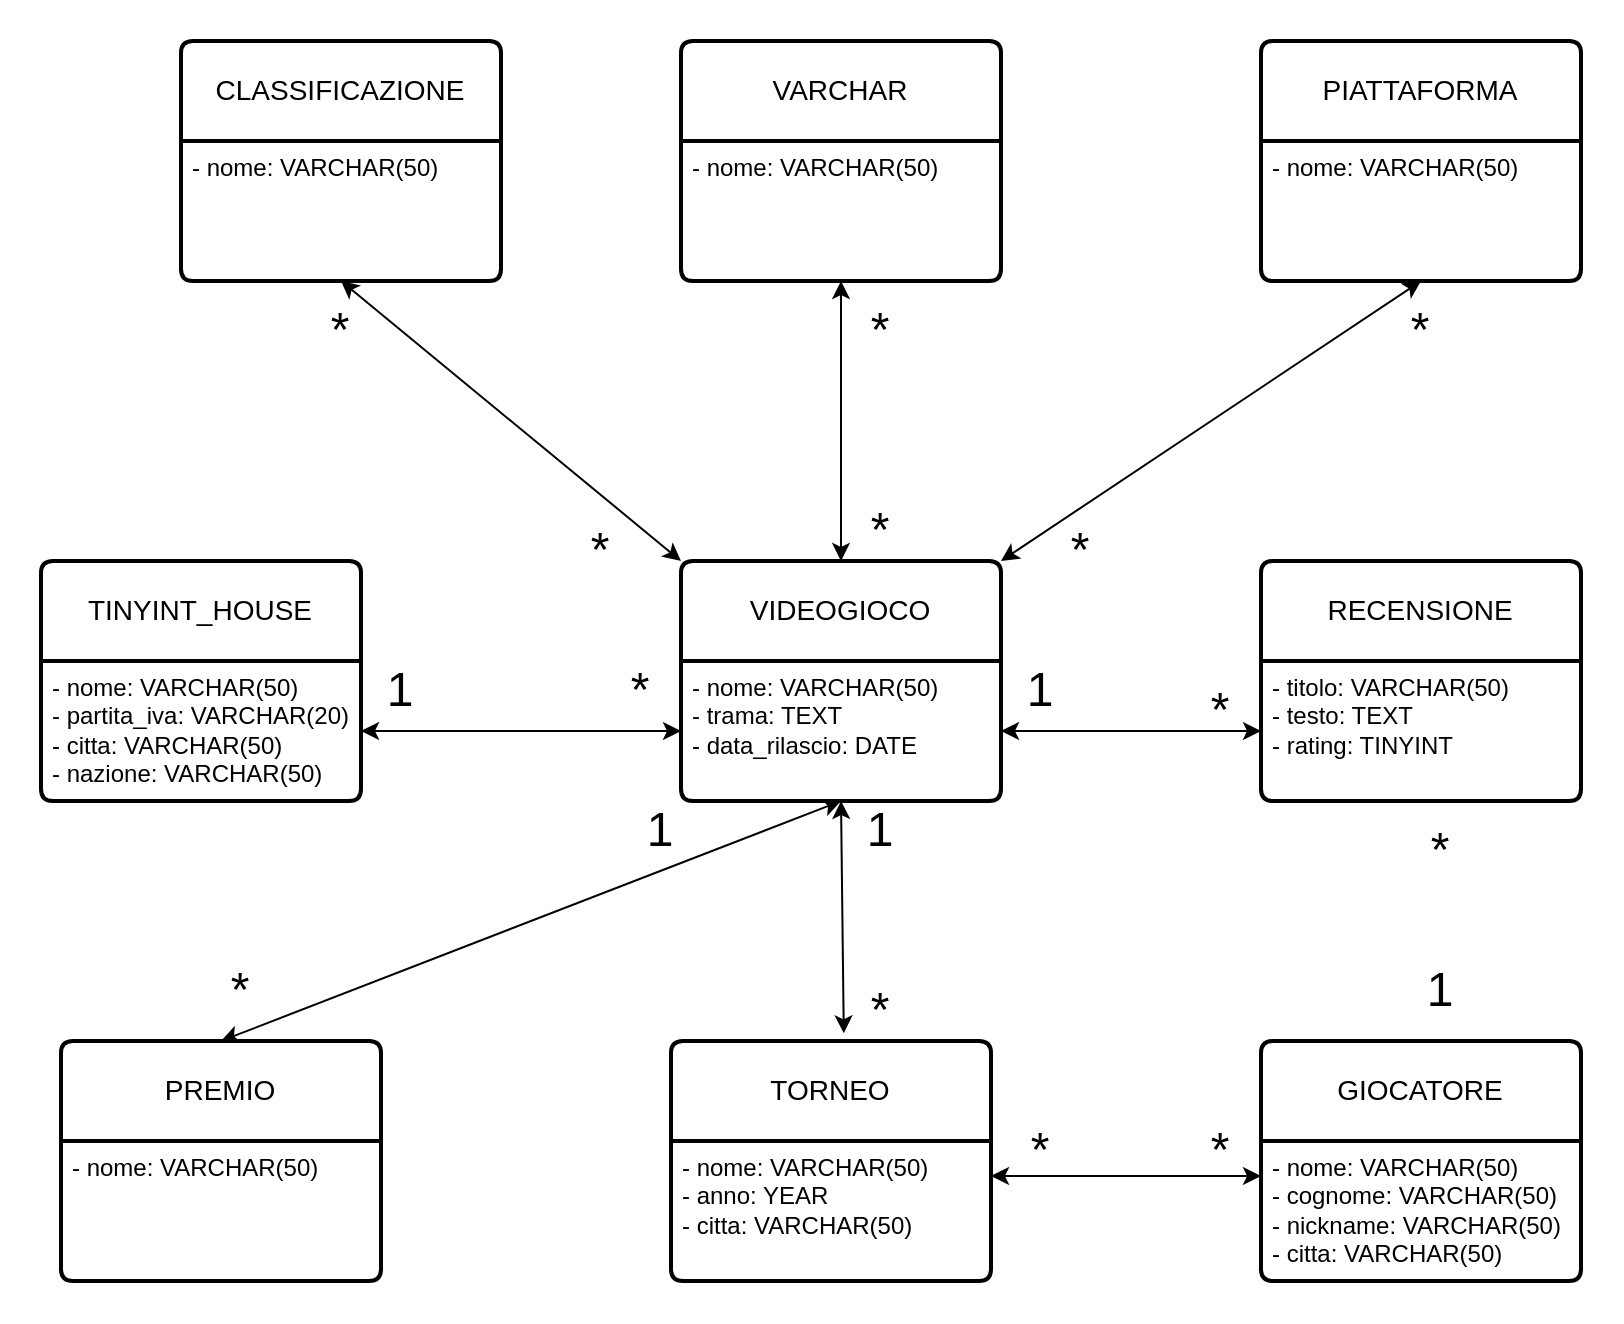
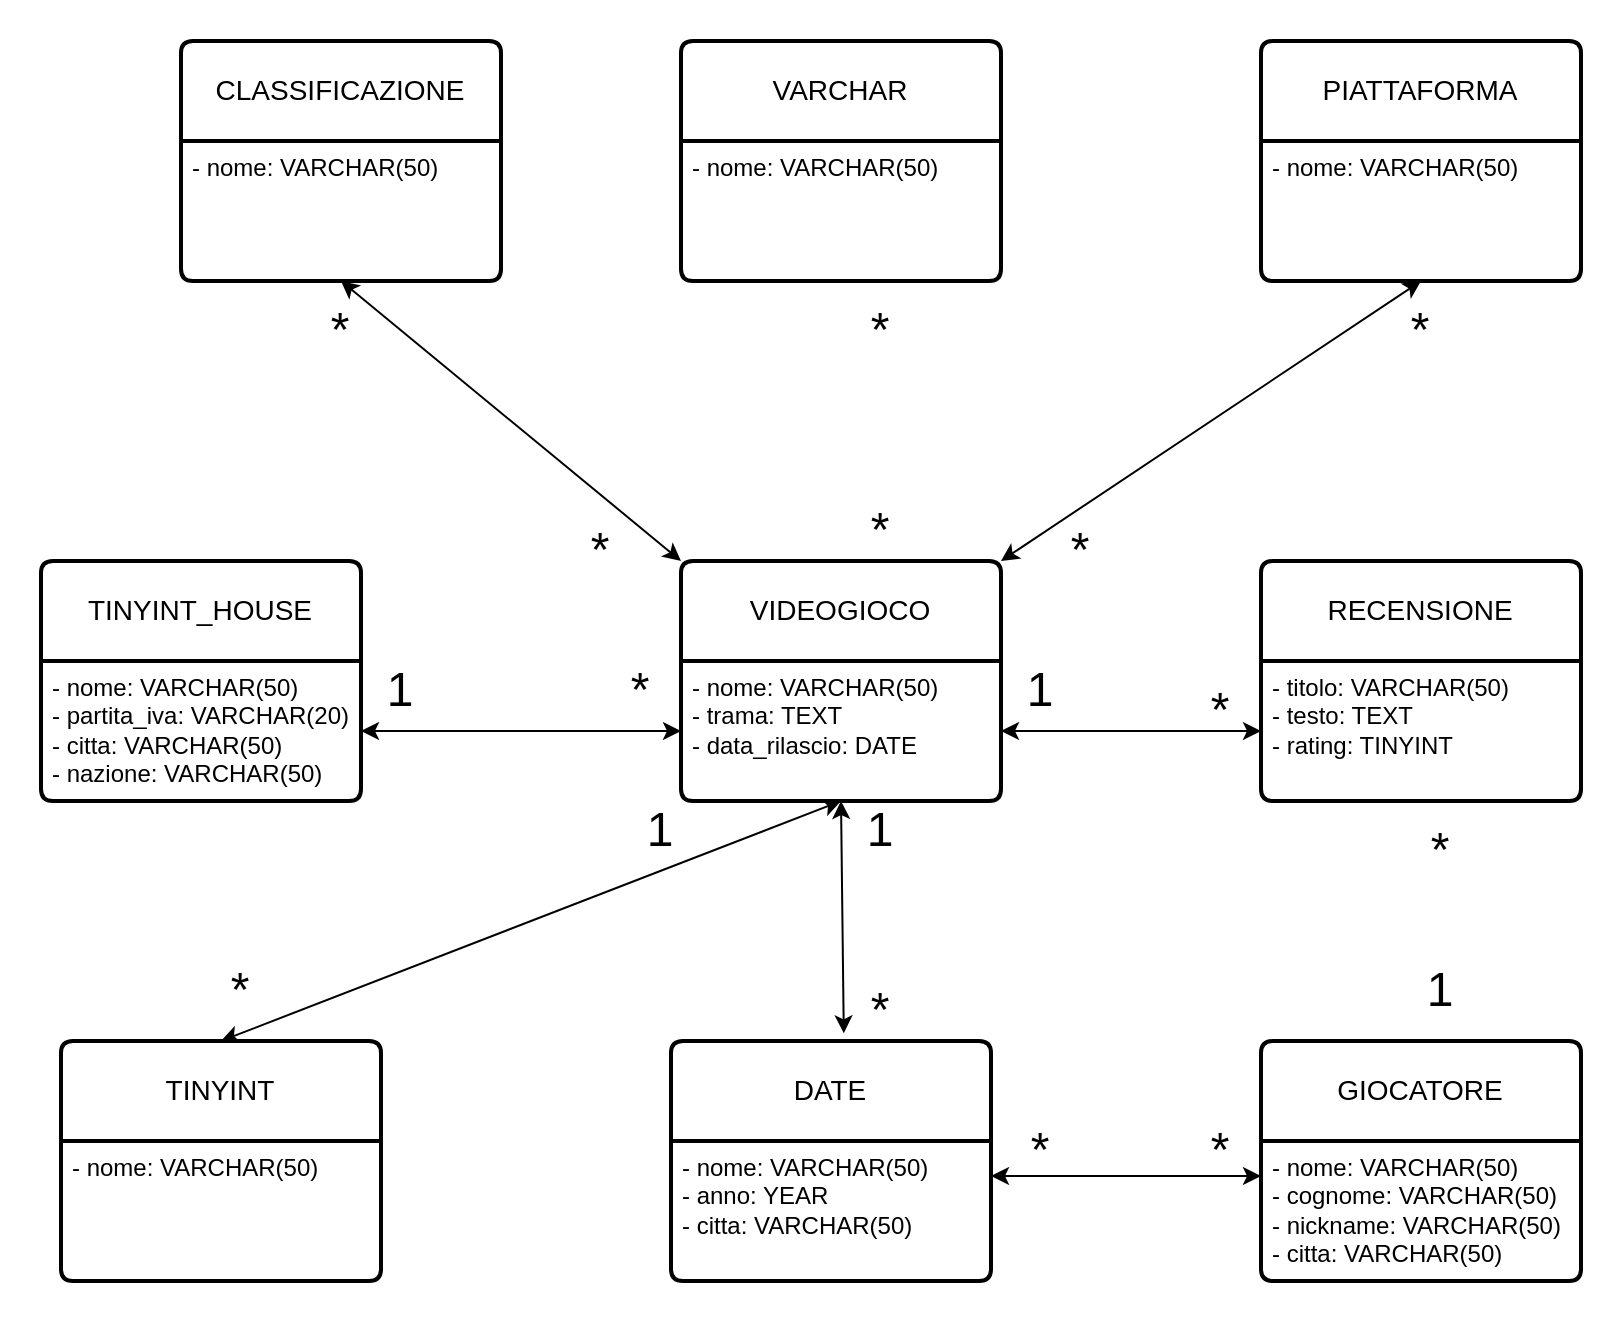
- <mxCell id="24" value="" style="endArrow=classic;startArrow=classic;html=1;rounded=0;entryX=0.5;entryY=1;entryDx=0;entryDy=0;exitX=0.5;exitY=0;exitDx=0;exitDy=0;" edge="1" parent="1" source="2" target="14"><mxGeometry width="50" height="50" relative="1" as="geometry"><mxPoint x="500" y="320" as="sourcePoint" /><mxPoint x="550" y="270" as="targetPoint" /></mxGeometry></mxCell>
- <mxCell id="12" value="PREMIO" style="swimlane;childLayout=stackLayout;horizontal=1;startSize=50;horizontalStack=0;rounded=1;fontSize=14;fontStyle=0;strokeWidth=2;resizeParent=0;resizeLast=1;shadow=0;dashed=0;align=center;arcSize=4;whiteSpace=wrap;html=1;" vertex="1" parent="1"><mxGeometry x="30" y="520" width="160" height="120" as="geometry" /></mxCell>
+ <mxCell id="12" value="TINYINT" style="swimlane;childLayout=stackLayout;horizontal=1;startSize=50;horizontalStack=0;rounded=1;fontSize=14;fontStyle=0;strokeWidth=2;resizeParent=0;resizeLast=1;shadow=0;dashed=0;align=center;arcSize=4;whiteSpace=wrap;html=1;" vertex="1" parent="1"><mxGeometry x="30" y="520" width="160" height="120" as="geometry" /></mxCell>
- <mxCell id="6" value="TORNEO" style="swimlane;childLayout=stackLayout;horizontal=1;startSize=50;horizontalStack=0;rounded=1;fontSize=14;fontStyle=0;strokeWidth=2;resizeParent=0;resizeLast=1;shadow=0;dashed=0;align=center;arcSize=4;whiteSpace=wrap;html=1;" vertex="1" parent="1"><mxGeometry x="335" y="520" width="160" height="120" as="geometry" /></mxCell>
+ <mxCell id="6" value="DATE" style="swimlane;childLayout=stackLayout;horizontal=1;startSize=50;horizontalStack=0;rounded=1;fontSize=14;fontStyle=0;strokeWidth=2;resizeParent=0;resizeLast=1;shadow=0;dashed=0;align=center;arcSize=4;whiteSpace=wrap;html=1;" vertex="1" parent="1"><mxGeometry x="335" y="520" width="160" height="120" as="geometry" /></mxCell>
